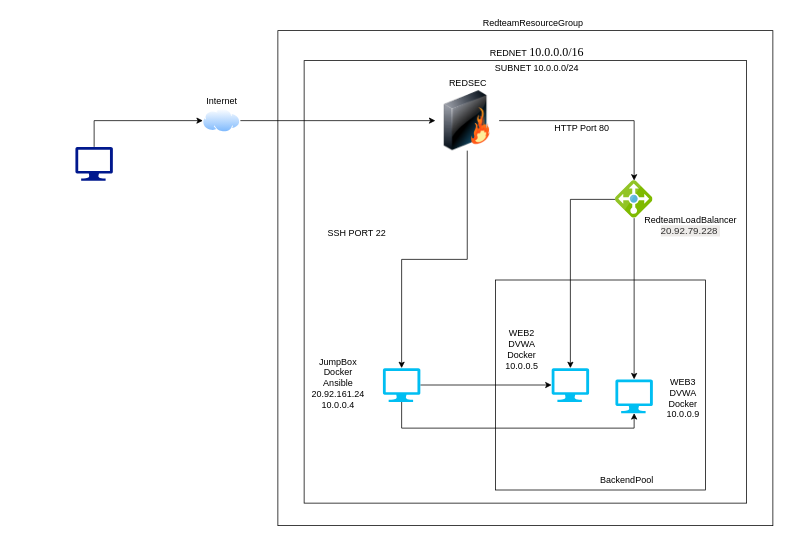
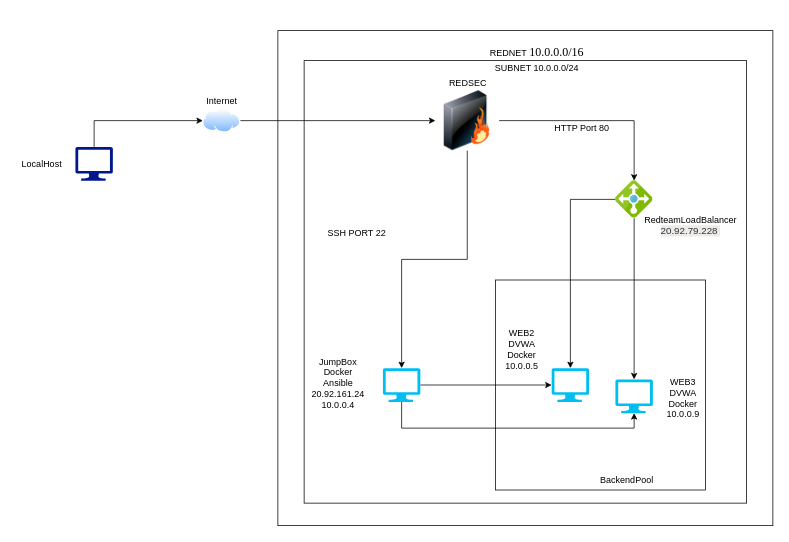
- <mxCell id="20" value="RedteamResourceGroup" style="text;html=1;align=center;verticalAlign=middle;resizable=0;points=[];autosize=1;strokeColor=none;fillColor=none;" vertex="1" parent="1"><mxGeometry x="635" y="20" width="150" height="20" as="geometry" /></mxCell>
+ <mxCell id="28" value="LocalHost" style="text;html=1;align=center;verticalAlign=middle;resizable=0;points=[];autosize=1;strokeColor=none;fillColor=none;" vertex="1" parent="1"><mxGeometry x="20" y="207.5" width="70" height="20" as="geometry" /></mxCell>
